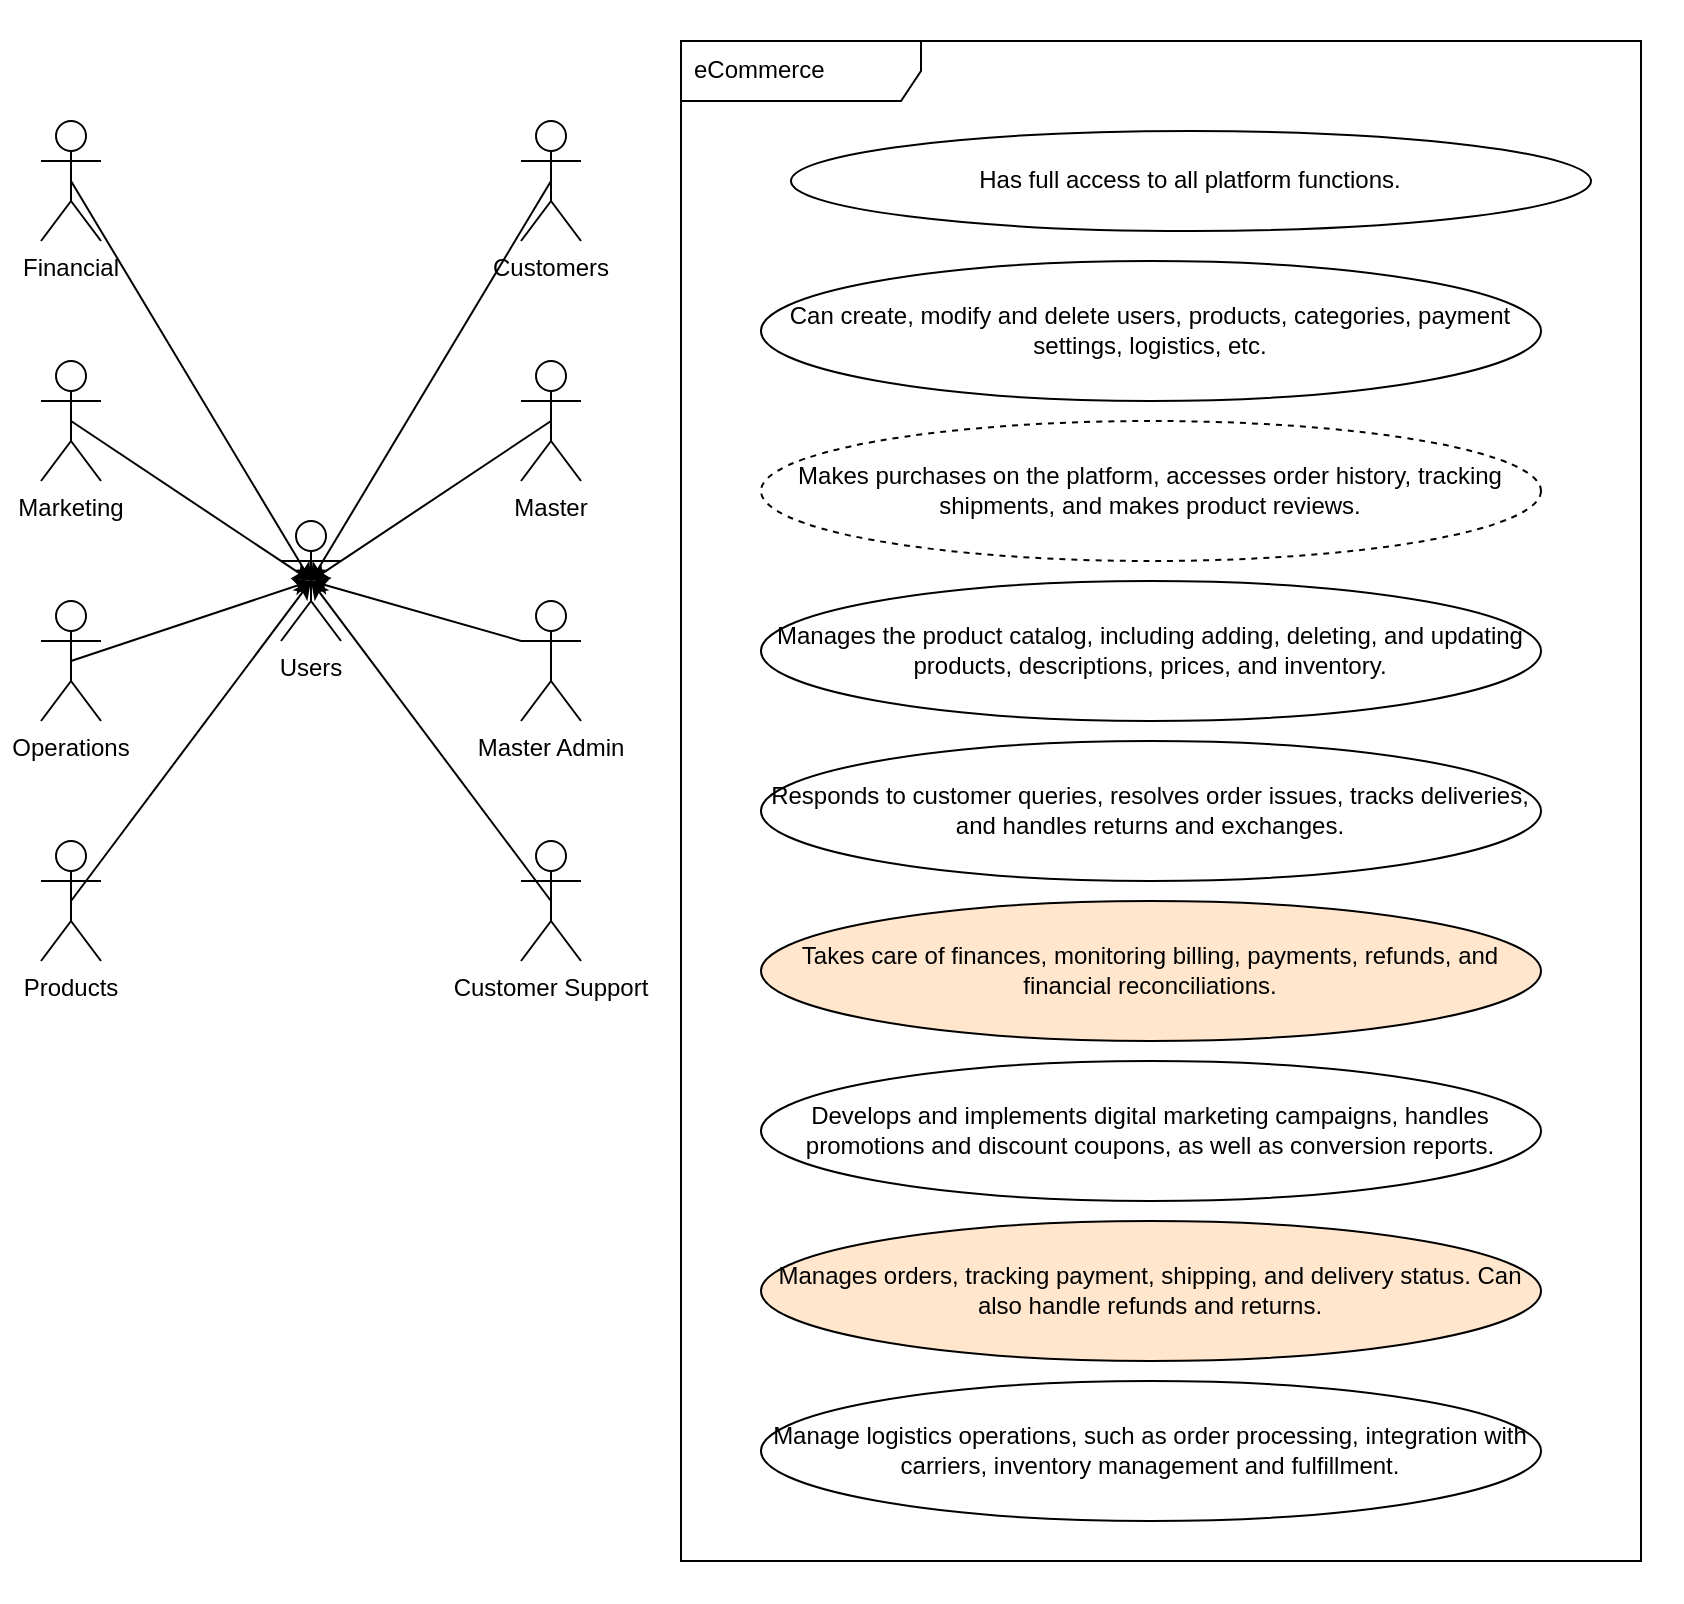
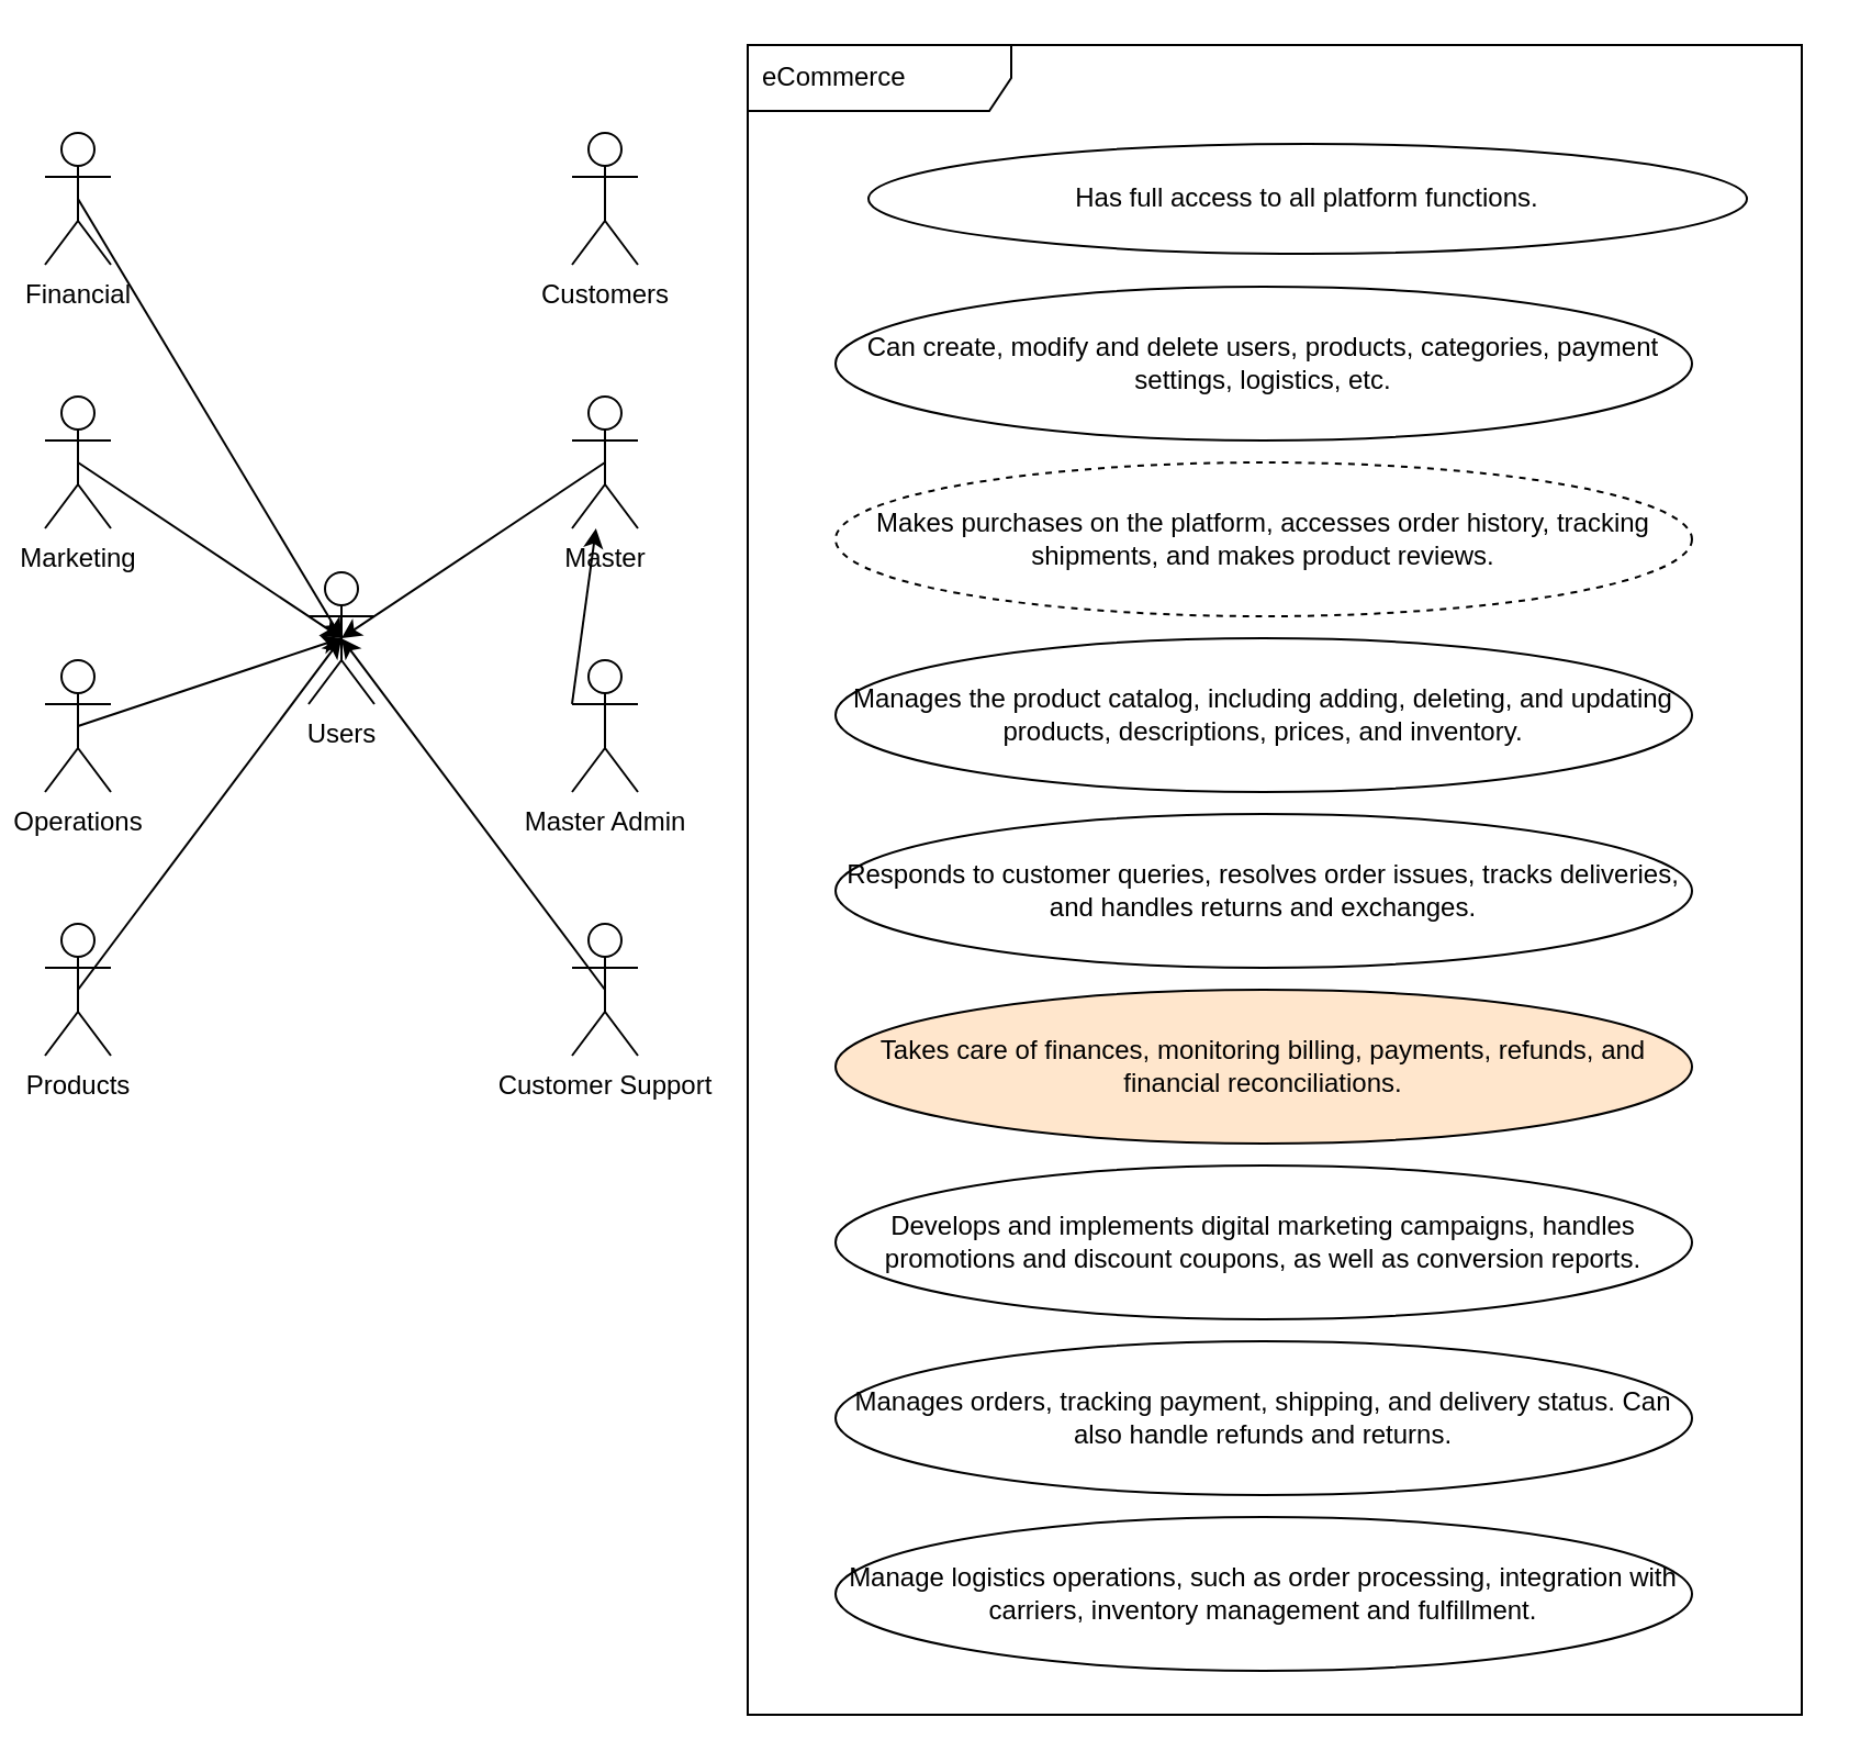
- <mxCell id="3" style="edgeStyle=none;html=1;exitX=0.5;exitY=0.5;exitDx=0;exitDy=0;exitPerimeter=0;entryX=0.5;entryY=0.5;entryDx=0;entryDy=0;entryPerimeter=0;" edge="1" parent="1" source="4" target="5"><mxGeometry relative="1" as="geometry" /></mxCell>
- <mxCell id="8" style="edgeStyle=none;html=1;exitX=0;exitY=0.333;exitDx=0;exitDy=0;exitPerimeter=0;entryX=0.5;entryY=0.5;entryDx=0;entryDy=0;entryPerimeter=0;" edge="1" parent="1" source="9" target="5"><mxGeometry relative="1" as="geometry"><mxPoint x="150" y="290" as="targetPoint" /></mxGeometry></mxCell>
+ <mxCell id="8" style="edgeStyle=none;html=1;exitX=0;exitY=0.333;exitDx=0;exitDy=0;exitPerimeter=0;" edge="1" parent="1" source="9" target="7"><mxGeometry relative="1" as="geometry"><mxPoint x="150" y="290" as="targetPoint" /></mxGeometry></mxCell>
- <mxCell id="27" value="Manages orders, tracking payment, shipping, and delivery status. Can also handle refunds and returns." style="ellipse;whiteSpace=wrap;html=1;align=center;verticalAlign=middle;labelBorderColor=none;labelBackgroundColor=none;fillColor=#ffe6cc;" vertex="1" parent="1"><mxGeometry x="380" y="610" width="390" height="70" as="geometry" /></mxCell>
+ <mxCell id="27" value="Manages orders, tracking payment, shipping, and delivery status. Can also handle refunds and returns." style="ellipse;whiteSpace=wrap;html=1;align=center;verticalAlign=middle;labelBorderColor=none;labelBackgroundColor=none;" vertex="1" parent="1"><mxGeometry x="380" y="610" width="390" height="70" as="geometry" /></mxCell>
